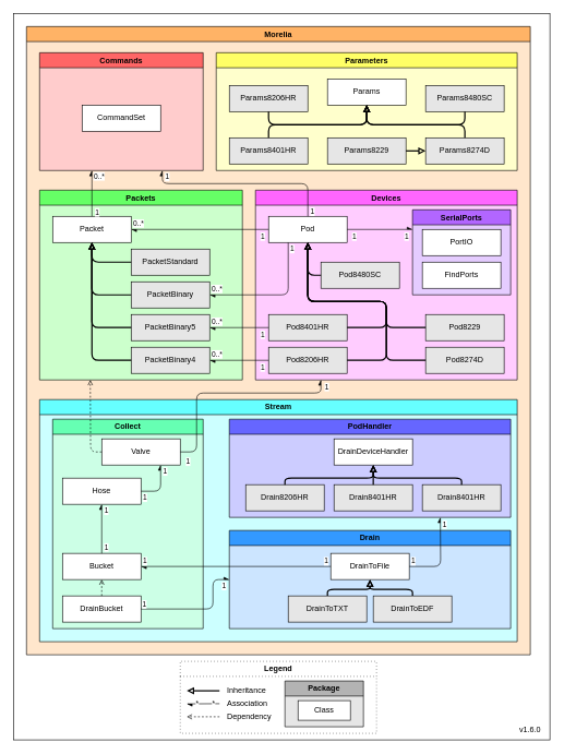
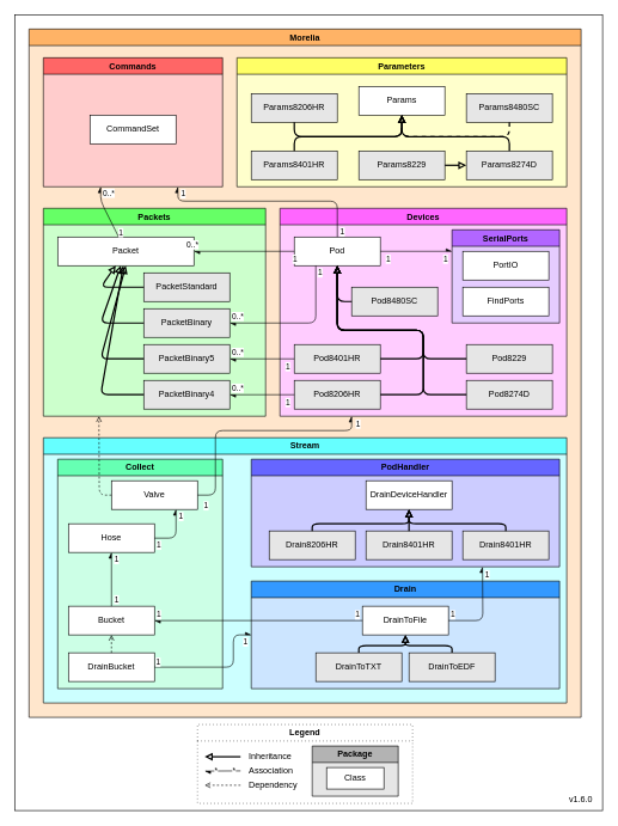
- <mxCell id="11" value="" style="endArrow=block;html=1;endFill=0;strokeWidth=2;fontStyle=0;entryX=0.5;entryY=1;entryDx=0;entryDy=0;exitX=0.5;exitY=1;exitDx=0;exitDy=0;" parent="5" source="9" target="10" edge="1"><mxGeometry width="50" height="50" relative="1" as="geometry"><mxPoint x="-730" y="-584.78" as="sourcePoint" /><mxPoint x="-784" y="-618.78" as="targetPoint" /><Array as="points"><mxPoint x="380" y="110" /><mxPoint x="230" y="110" /></Array></mxGeometry></mxCell>
+ <mxCell id="11" value="" style="endArrow=block;html=1;endFill=0;strokeWidth=2;fontStyle=0;entryX=0.5;entryY=1;entryDx=0;entryDy=0;exitX=0.5;exitY=1;exitDx=0;exitDy=0;dashed=1;" parent="5" source="9" target="10" edge="1"><mxGeometry width="50" height="50" relative="1" as="geometry"><mxPoint x="-730" y="-584.78" as="sourcePoint" /><mxPoint x="-784" y="-618.78" as="targetPoint" /><Array as="points"><mxPoint x="380" y="110" /><mxPoint x="230" y="110" /></Array></mxGeometry></mxCell>
- <mxCell id="20" value="Packet" style="rounded=0;whiteSpace=wrap;html=1;fontStyle=0" parent="19" vertex="1"><mxGeometry x="20" y="40" width="120" height="40" as="geometry" /></mxCell>
+ <mxCell id="20" value="Packet" style="rounded=0;whiteSpace=wrap;html=1;fontStyle=0" parent="19" vertex="1"><mxGeometry x="20" y="40" width="190" height="40" as="geometry" /></mxCell>
